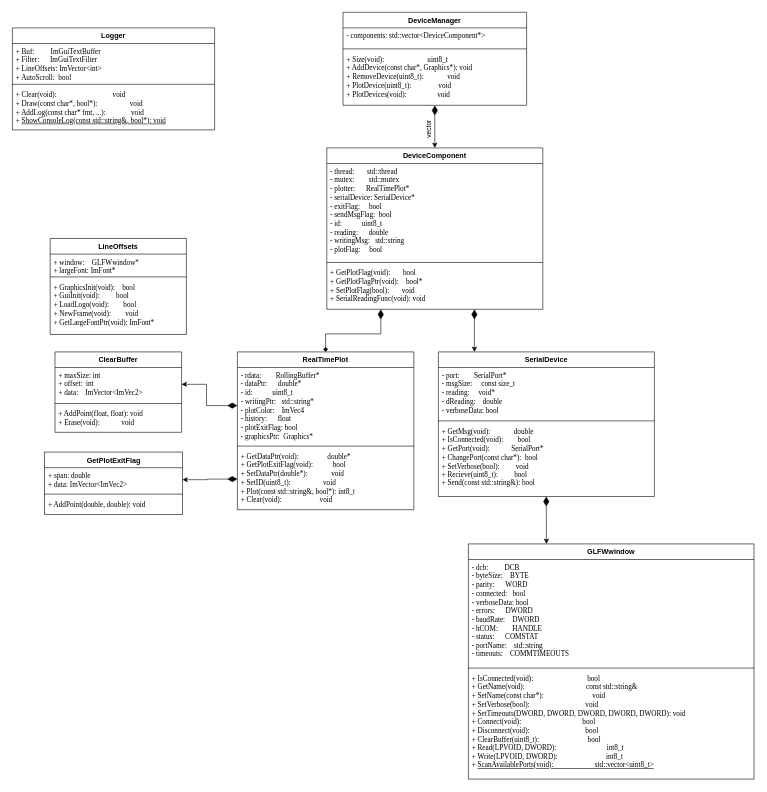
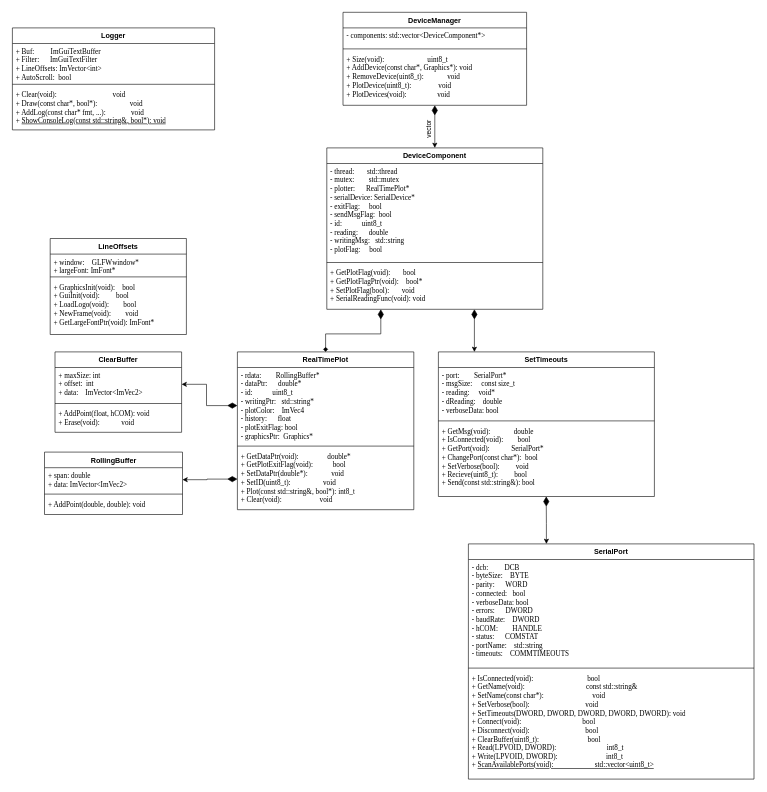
- <mxCell id="27" value="SerialDevice" style="swimlane;fontStyle=1;align=center;verticalAlign=top;childLayout=stackLayout;horizontal=1;startSize=26;horizontalStack=0;resizeParent=1;resizeParentMax=0;resizeLast=0;collapsible=1;marginBottom=0;whiteSpace=wrap;html=1;" vertex="1" parent="1"><mxGeometry x="730" y="586" width="360" height="241" as="geometry"><mxRectangle x="180" y="90" width="90" height="30" as="alternateBounds" /></mxGeometry></mxCell>
+ <mxCell id="27" value="SetTimeouts" style="swimlane;fontStyle=1;align=center;verticalAlign=top;childLayout=stackLayout;horizontal=1;startSize=26;horizontalStack=0;resizeParent=1;resizeParentMax=0;resizeLast=0;collapsible=1;marginBottom=0;whiteSpace=wrap;html=1;" vertex="1" parent="1"><mxGeometry x="730" y="586" width="360" height="241" as="geometry"><mxRectangle x="180" y="90" width="90" height="30" as="alternateBounds" /></mxGeometry></mxCell>
- <mxCell id="17" value="&lt;div&gt;&lt;font face=&quot;Consolas&quot;&gt;+ AddPoint(float, float): void&lt;/font&gt;&lt;/div&gt;&lt;div&gt;&lt;font face=&quot;Consolas&quot;&gt;+ Erase(void):&amp;nbsp;&amp;nbsp;&amp;nbsp;&amp;nbsp;&amp;nbsp;&amp;nbsp;&amp;nbsp;&amp;nbsp;&amp;nbsp;&amp;nbsp;&amp;nbsp; void&lt;br&gt;&lt;/font&gt;&lt;/div&gt;" style="text;strokeColor=none;fillColor=none;align=left;verticalAlign=top;spacingLeft=4;spacingRight=4;overflow=hidden;rotatable=0;points=[[0,0.5],[1,0.5]];portConstraint=eastwest;whiteSpace=wrap;html=1;" vertex="1" parent="14"><mxGeometry y="90" width="211" height="44" as="geometry" /></mxCell>
+ <mxCell id="17" value="&lt;div&gt;&lt;font face=&quot;Consolas&quot;&gt;+ AddPoint(float, hCOM): void&lt;/font&gt;&lt;/div&gt;&lt;div&gt;&lt;font face=&quot;Consolas&quot;&gt;+ Erase(void):&amp;nbsp;&amp;nbsp;&amp;nbsp;&amp;nbsp;&amp;nbsp;&amp;nbsp;&amp;nbsp;&amp;nbsp;&amp;nbsp;&amp;nbsp;&amp;nbsp; void&lt;br&gt;&lt;/font&gt;&lt;/div&gt;" style="text;strokeColor=none;fillColor=none;align=left;verticalAlign=top;spacingLeft=4;spacingRight=4;overflow=hidden;rotatable=0;points=[[0,0.5],[1,0.5]];portConstraint=eastwest;whiteSpace=wrap;html=1;" vertex="1" parent="14"><mxGeometry y="90" width="211" height="44" as="geometry" /></mxCell>
- <mxCell id="10" value="GetPlotExitFlag" style="swimlane;fontStyle=1;align=center;verticalAlign=top;childLayout=stackLayout;horizontal=1;startSize=26;horizontalStack=0;resizeParent=1;resizeParentMax=0;resizeLast=0;collapsible=1;marginBottom=0;whiteSpace=wrap;html=1;" vertex="1" parent="1"><mxGeometry x="73.5" y="753" width="230" height="104" as="geometry"><mxRectangle x="180" y="90" width="90" height="30" as="alternateBounds" /></mxGeometry></mxCell>
+ <mxCell id="10" value="RollingBuffer" style="swimlane;fontStyle=1;align=center;verticalAlign=top;childLayout=stackLayout;horizontal=1;startSize=26;horizontalStack=0;resizeParent=1;resizeParentMax=0;resizeLast=0;collapsible=1;marginBottom=0;whiteSpace=wrap;html=1;" vertex="1" parent="1"><mxGeometry x="73.5" y="753" width="230" height="104" as="geometry"><mxRectangle x="180" y="90" width="90" height="30" as="alternateBounds" /></mxGeometry></mxCell>
- <mxCell id="31" value="GLFWwindow" style="swimlane;fontStyle=1;align=center;verticalAlign=top;childLayout=stackLayout;horizontal=1;startSize=26;horizontalStack=0;resizeParent=1;resizeParentMax=0;resizeLast=0;collapsible=1;marginBottom=0;whiteSpace=wrap;html=1;" vertex="1" parent="1"><mxGeometry x="780" y="906" width="476" height="392" as="geometry"><mxRectangle x="180" y="90" width="90" height="30" as="alternateBounds" /></mxGeometry></mxCell>
+ <mxCell id="31" value="SerialPort" style="swimlane;fontStyle=1;align=center;verticalAlign=top;childLayout=stackLayout;horizontal=1;startSize=26;horizontalStack=0;resizeParent=1;resizeParentMax=0;resizeLast=0;collapsible=1;marginBottom=0;whiteSpace=wrap;html=1;" vertex="1" parent="1"><mxGeometry x="780" y="906" width="476" height="392" as="geometry"><mxRectangle x="180" y="90" width="90" height="30" as="alternateBounds" /></mxGeometry></mxCell>
